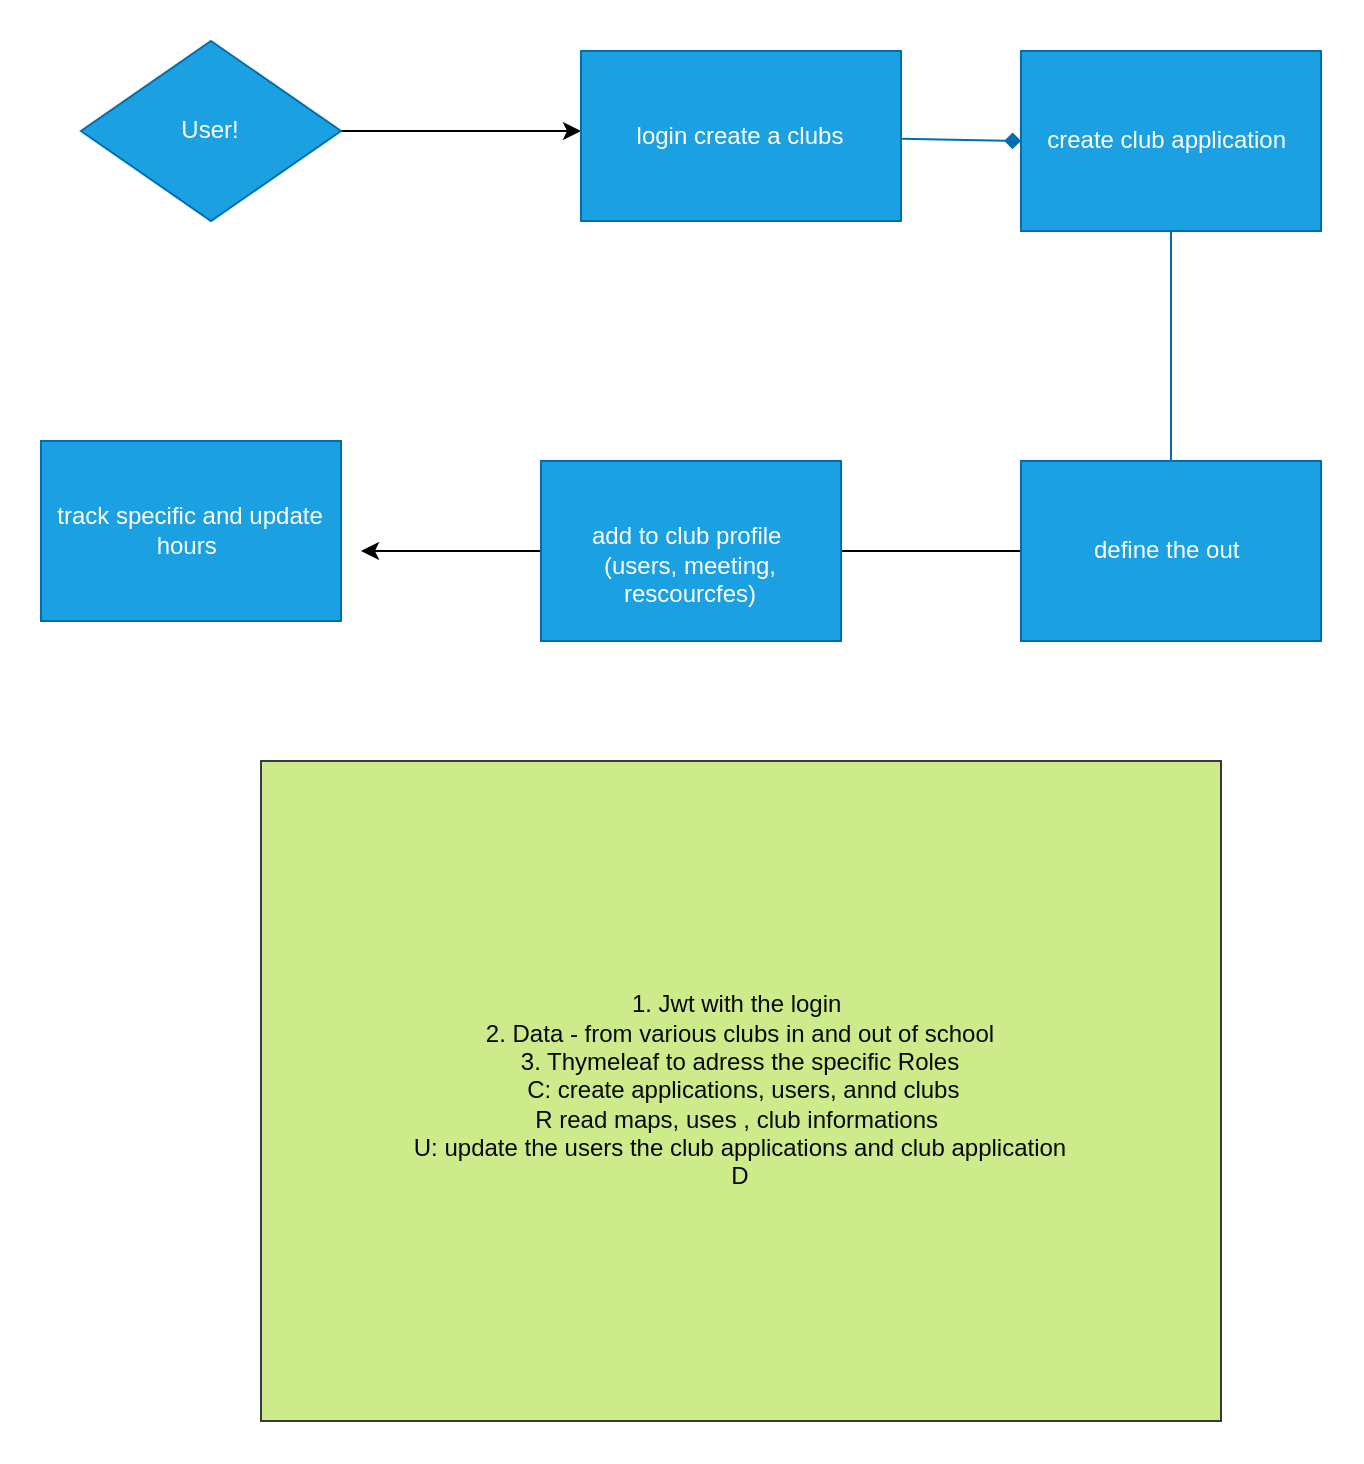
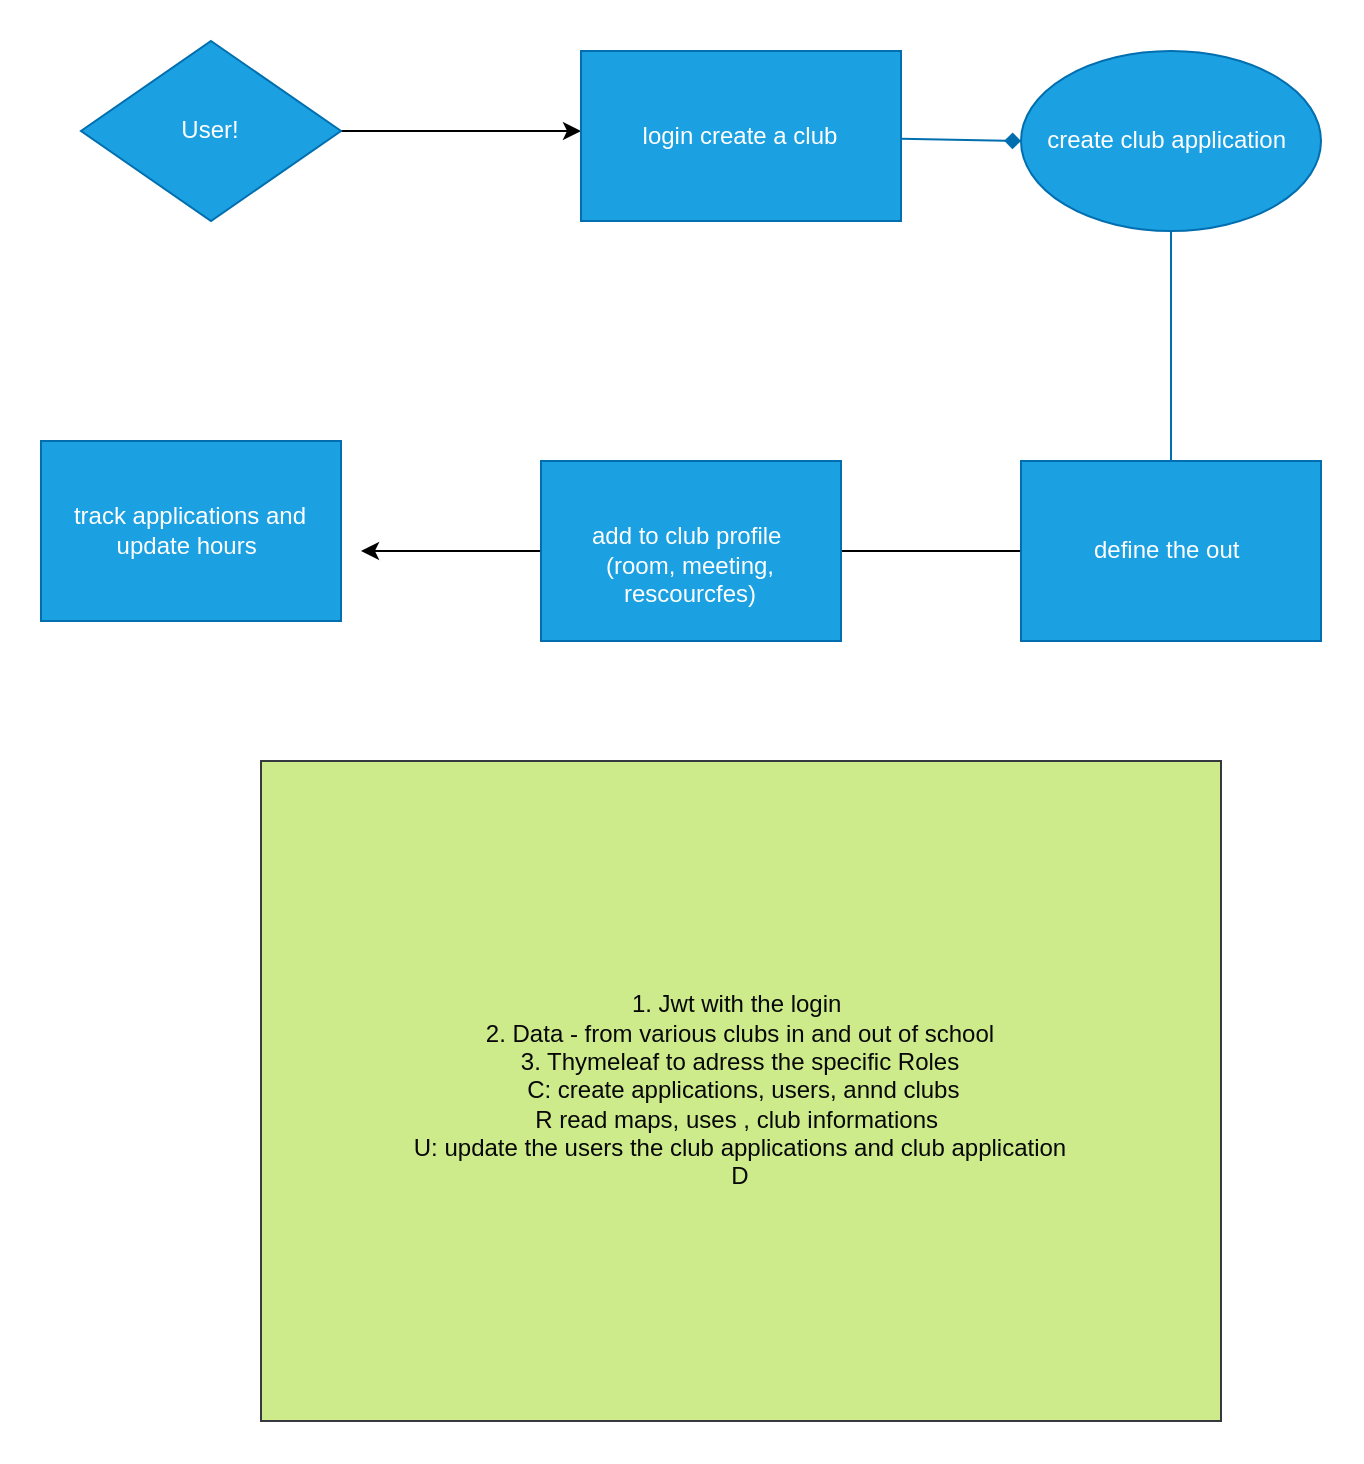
- <mxCell id="5" value="login create a clubs" style="whiteSpace=wrap;html=1;fillColor=#1ba1e2;fontColor=#ffffff;strokeColor=#006EAF;" vertex="1" parent="1"><mxGeometry x="290" y="25" width="160" height="85" as="geometry" /></mxCell>
+ <mxCell id="5" value="login create a club" style="whiteSpace=wrap;html=1;fillColor=#1ba1e2;fontColor=#ffffff;strokeColor=#006EAF;" vertex="1" parent="1"><mxGeometry x="290" y="25" width="160" height="85" as="geometry" /></mxCell>
- <mxCell id="7" value="create club application&amp;nbsp;" style="whiteSpace=wrap;html=1;fillColor=#1ba1e2;fontColor=#ffffff;strokeColor=#006EAF;" vertex="1" parent="1"><mxGeometry x="510" y="25" width="150" height="90" as="geometry" /></mxCell>
+ <mxCell id="7" value="create club application&amp;nbsp;" style="ellipse;whiteSpace=wrap;html=1;fillColor=#1ba1e2;fontColor=#ffffff;strokeColor=#006EAF;" vertex="1" parent="1"><mxGeometry x="510" y="25" width="150" height="90" as="geometry" /></mxCell>
- <mxCell id="12" value="track specific and update hours&amp;nbsp;" style="whiteSpace=wrap;html=1;fillColor=#1ba1e2;fontColor=#ffffff;strokeColor=#006EAF;" vertex="1" parent="1"><mxGeometry x="20" y="220" width="150" height="90" as="geometry" /></mxCell>
+ <mxCell id="12" value="track applications and update hours&amp;nbsp;" style="whiteSpace=wrap;html=1;fillColor=#1ba1e2;fontColor=#ffffff;strokeColor=#006EAF;" vertex="1" parent="1"><mxGeometry x="20" y="220" width="150" height="90" as="geometry" /></mxCell>
- <mxCell id="11" value="&lt;br&gt;add to club profile&amp;nbsp;&lt;br&gt;(users, meeting, rescourcfes)" style="whiteSpace=wrap;html=1;fillColor=#1ba1e2;fontColor=#ffffff;strokeColor=#006EAF;" vertex="1" parent="1"><mxGeometry x="270" y="230" width="150" height="90" as="geometry" /></mxCell>
+ <mxCell id="11" value="&lt;br&gt;add to club profile&amp;nbsp;&lt;br&gt;(room, meeting, rescourcfes)" style="whiteSpace=wrap;html=1;fillColor=#1ba1e2;fontColor=#ffffff;strokeColor=#006EAF;" vertex="1" parent="1"><mxGeometry x="270" y="230" width="150" height="90" as="geometry" /></mxCell>
